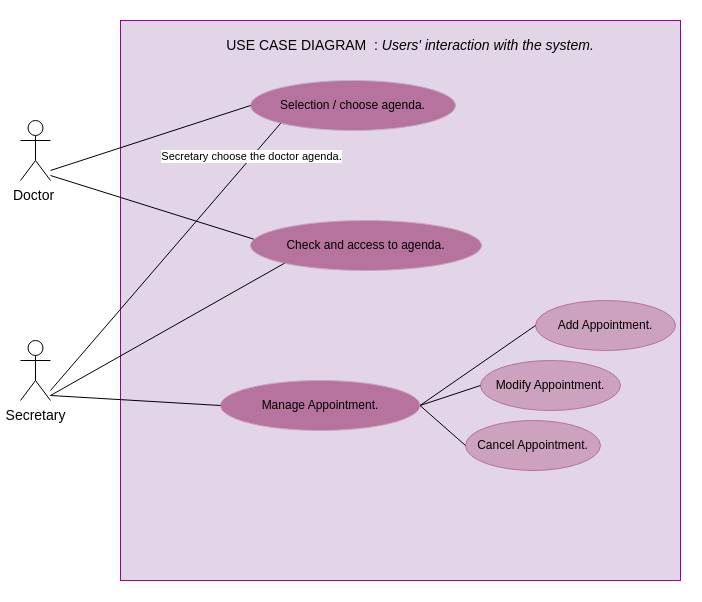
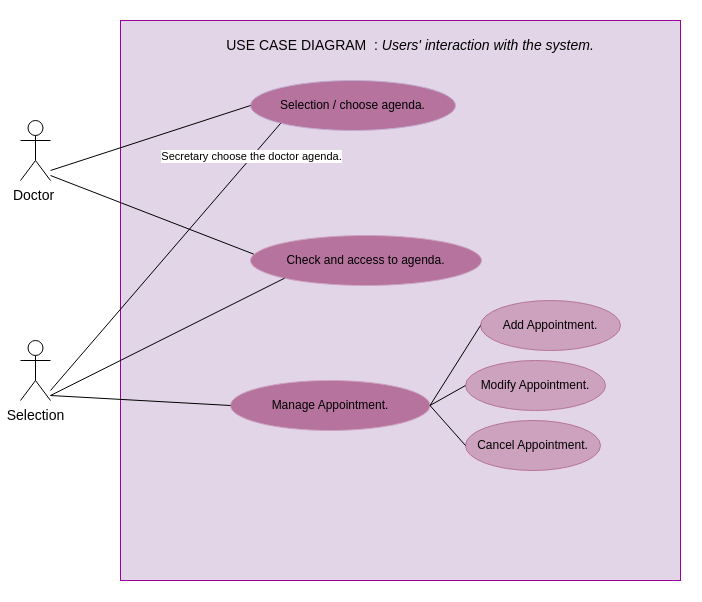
- <mxCell id="6" value="Check and access to agenda." style="ellipse;whiteSpace=wrap;html=1;fillColor=#B5739D;strokeColor=#CDA2BE;" vertex="1" parent="1"><mxGeometry x="250" y="220" width="231" height="50" as="geometry" /></mxCell>
+ <mxCell id="6" value="Check and access to agenda." style="ellipse;whiteSpace=wrap;html=1;fillColor=#B5739D;strokeColor=#CDA2BE;" vertex="1" parent="1"><mxGeometry x="250" y="235" width="231" height="50" as="geometry" /></mxCell>
- <mxCell id="8" value="Add Appointment." style="ellipse;whiteSpace=wrap;html=1;fillColor=#CDA2BE;strokeColor=#B5739D;" vertex="1" parent="1"><mxGeometry x="535" y="300" width="140" height="50" as="geometry" /></mxCell>
+ <mxCell id="8" value="Add Appointment." style="ellipse;whiteSpace=wrap;html=1;fillColor=#CDA2BE;strokeColor=#B5739D;" vertex="1" parent="1"><mxGeometry x="480" y="300" width="140" height="50" as="geometry" /></mxCell>
- <mxCell id="9" value="Modify Appointment." style="ellipse;whiteSpace=wrap;html=1;strokeColor=#B5739D;fillColor=#CDA2BE;" vertex="1" parent="1"><mxGeometry x="480" y="360" width="140" height="50" as="geometry" /></mxCell>
+ <mxCell id="9" value="Modify Appointment." style="ellipse;whiteSpace=wrap;html=1;strokeColor=#B5739D;fillColor=#CDA2BE;" vertex="1" parent="1"><mxGeometry x="465" y="360" width="140" height="50" as="geometry" /></mxCell>
- <mxCell id="7" value="Manage Appointment." style="ellipse;whiteSpace=wrap;html=1;fillColor=#B5739D;strokeColor=#CDA2BE;" vertex="1" parent="1"><mxGeometry x="220" y="380" width="199.5" height="50" as="geometry" /></mxCell>
+ <mxCell id="7" value="Manage Appointment." style="ellipse;whiteSpace=wrap;html=1;fillColor=#B5739D;strokeColor=#CDA2BE;" vertex="1" parent="1"><mxGeometry x="230" y="380" width="199.5" height="50" as="geometry" /></mxCell>
- <mxCell id="4" value="&lt;font style=&quot;font-size: 14px;&quot;&gt;Secretary&lt;/font&gt;" style="shape=umlActor;verticalLabelPosition=bottom;verticalAlign=top;html=1;outlineConnect=0;" vertex="1" parent="1"><mxGeometry x="20" y="340" width="30" height="60" as="geometry" /></mxCell>
+ <mxCell id="4" value="&lt;font style=&quot;font-size: 14px;&quot;&gt;Selection&lt;/font&gt;" style="shape=umlActor;verticalLabelPosition=bottom;verticalAlign=top;html=1;outlineConnect=0;" vertex="1" parent="1"><mxGeometry x="20" y="340" width="30" height="60" as="geometry" /></mxCell>
